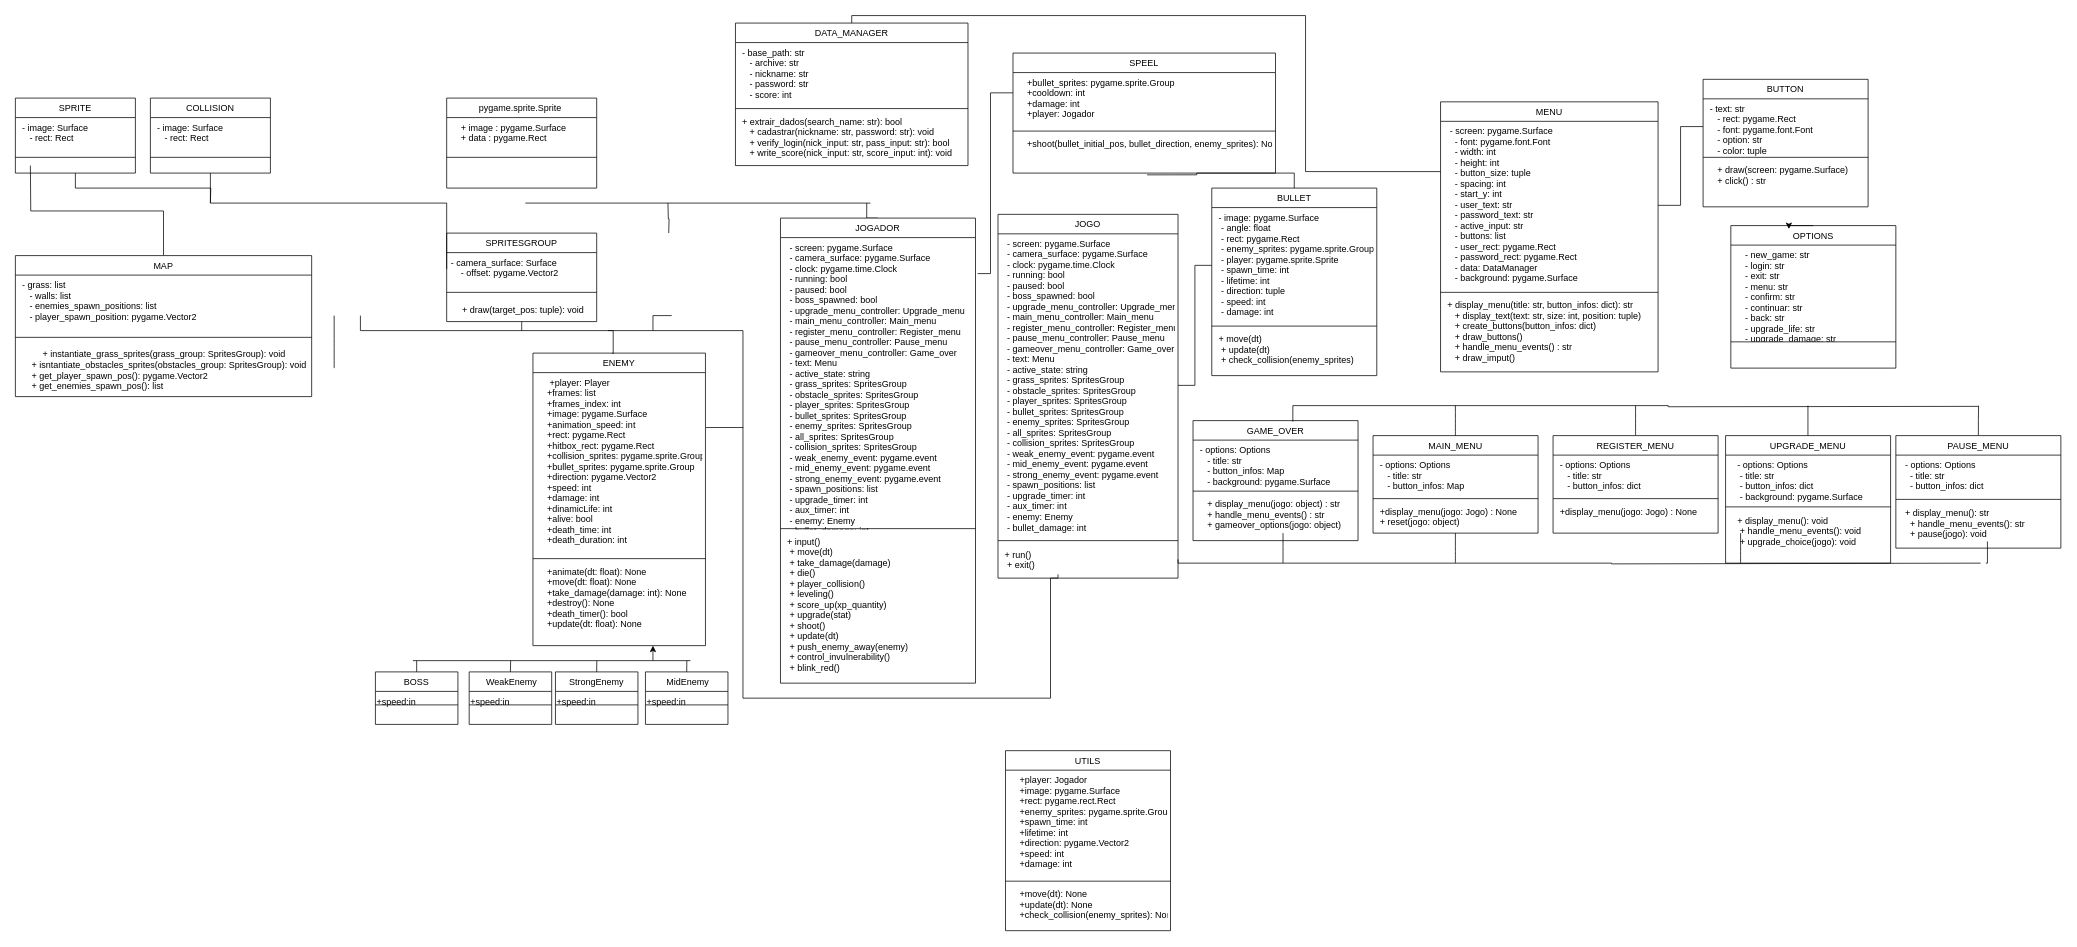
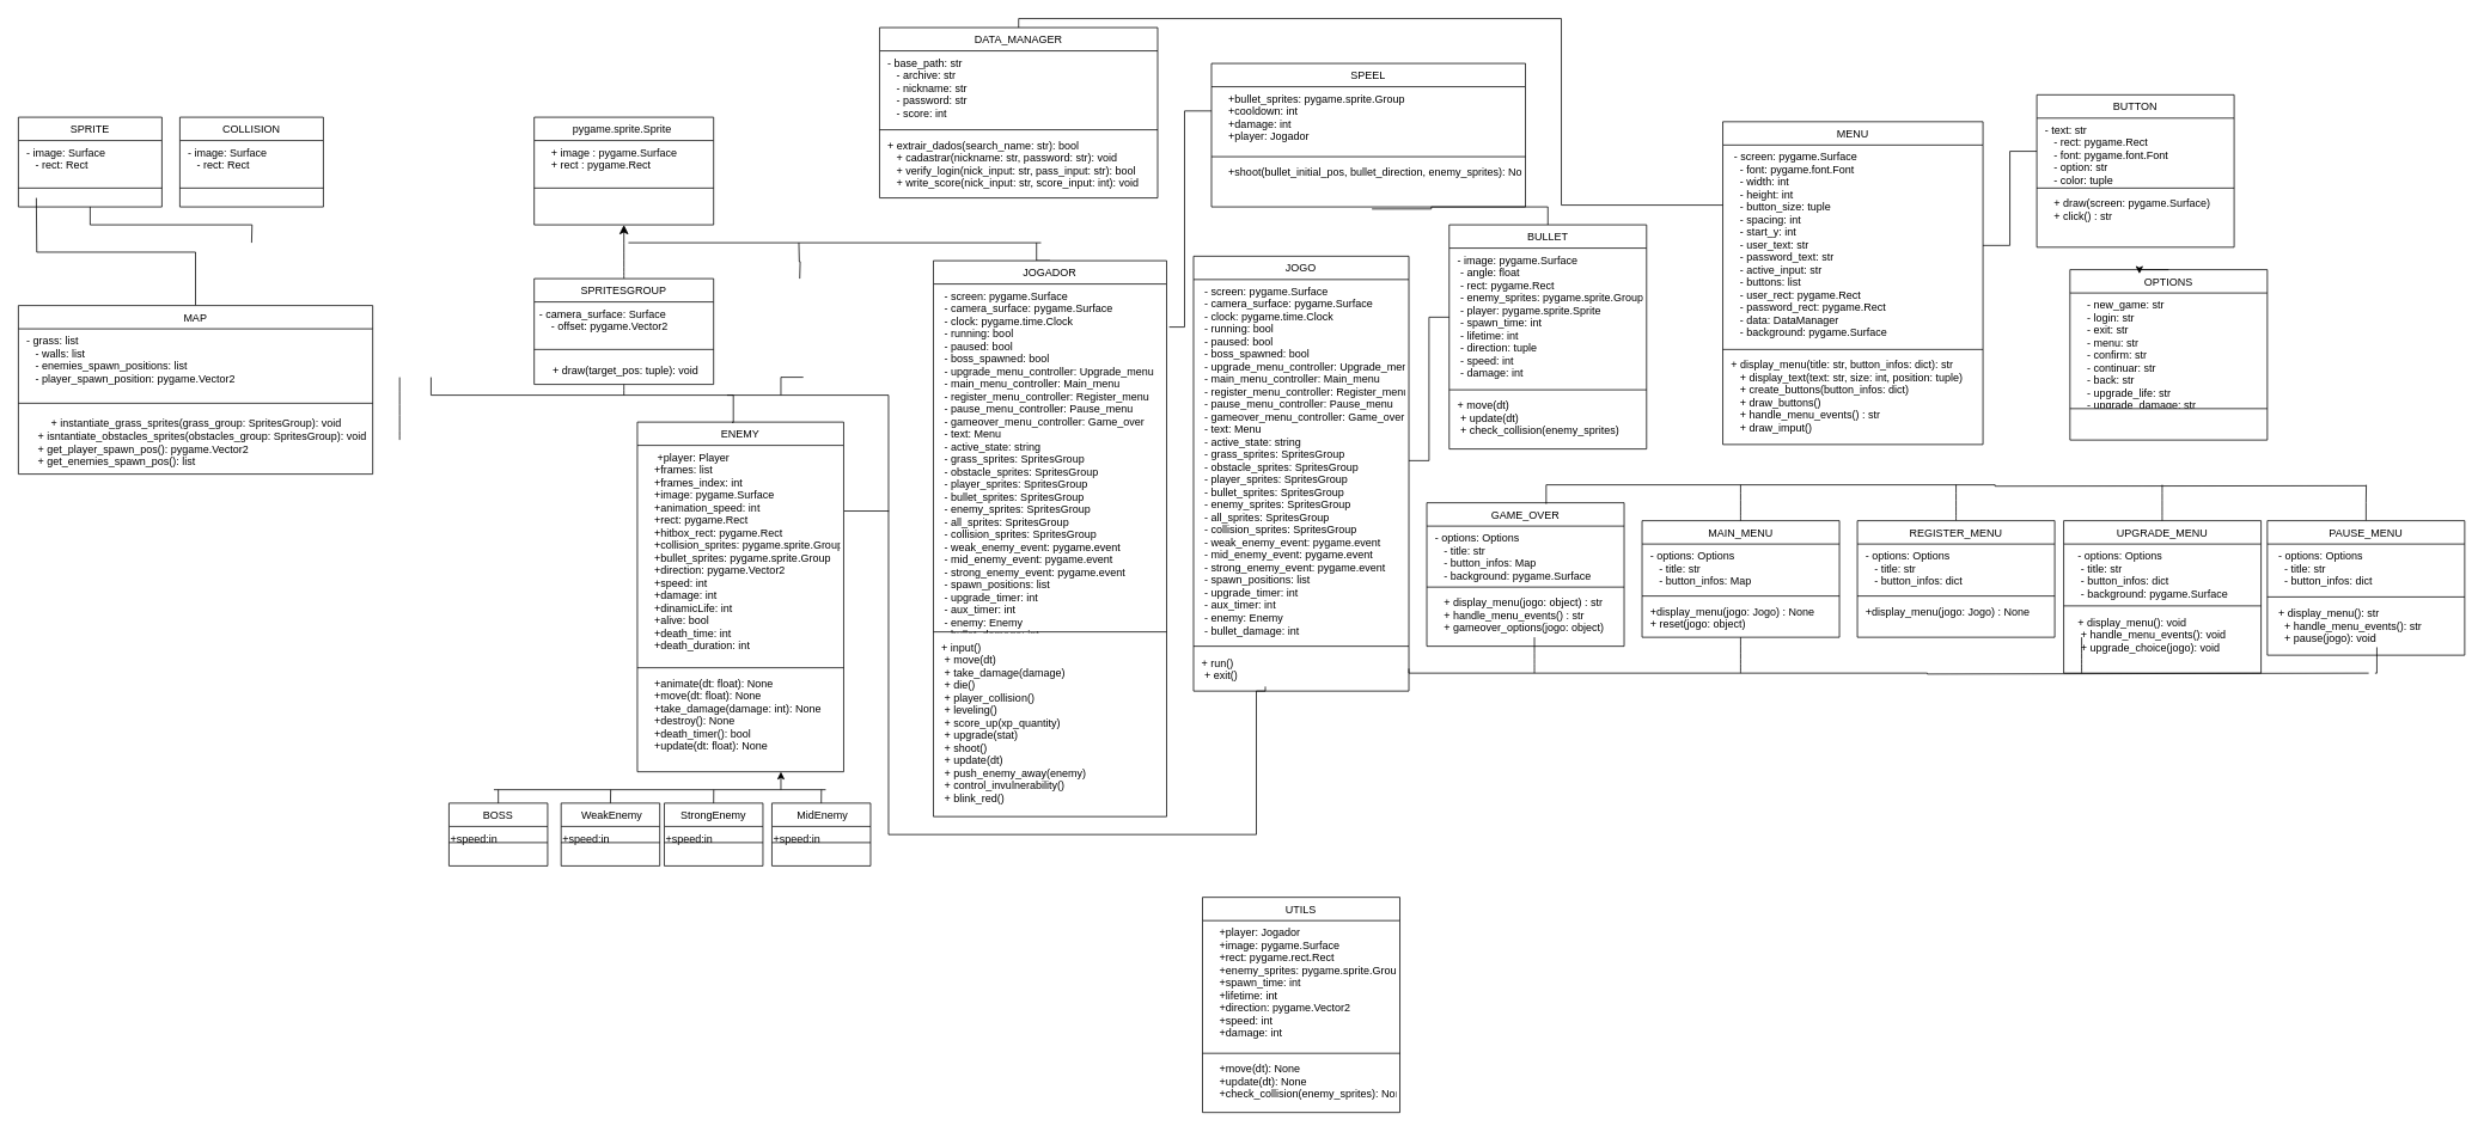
- <mxCell id="37" value="    + image : pygame.Surface&#10;    + data : pygame.Rect" style="text;align=left;verticalAlign=top;spacingLeft=4;spacingRight=4;overflow=hidden;rotatable=0;points=[[0,0.5],[1,0.5]];portConstraint=eastwest;" parent="36" vertex="1"><mxGeometry y="26" width="200" height="44" as="geometry" /></mxCell>
+ <mxCell id="37" value="    + image : pygame.Surface&#10;    + rect : pygame.Rect" style="text;align=left;verticalAlign=top;spacingLeft=4;spacingRight=4;overflow=hidden;rotatable=0;points=[[0,0.5],[1,0.5]];portConstraint=eastwest;" parent="36" vertex="1"><mxGeometry y="26" width="200" height="44" as="geometry" /></mxCell>
- <mxCell id="121" style="edgeStyle=orthogonalEdgeStyle;rounded=0;orthogonalLoop=1;jettySize=auto;html=1;exitX=0.5;exitY=1;exitDx=0;exitDy=0;entryX=0;entryY=0.5;entryDx=0;entryDy=0;endArrow=none;endFill=0;" edge="1" parent="1" source="122" target="32"><mxGeometry relative="1" as="geometry"><Array as="points"><mxPoint x="280" y="270" /><mxPoint x="595" y="270" /></Array></mxGeometry></mxCell>
+ <mxCell id="29" style="edgeStyle=none;curved=1;rounded=0;orthogonalLoop=1;jettySize=auto;html=1;entryX=0.5;entryY=1;entryDx=0;entryDy=0;fontSize=12;startSize=8;endSize=8;" parent="1" source="31" target="36" edge="1"><mxGeometry relative="1" as="geometry" /></mxCell>
